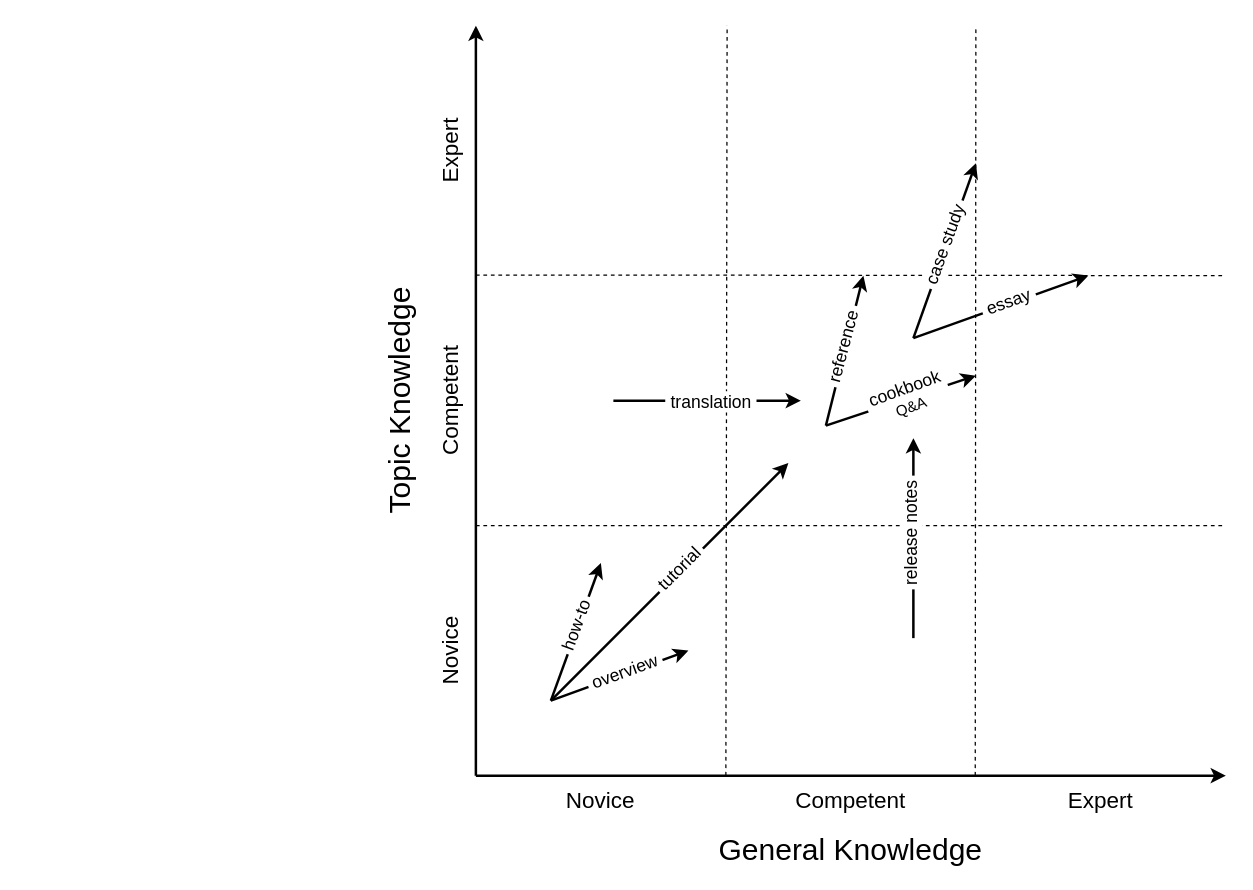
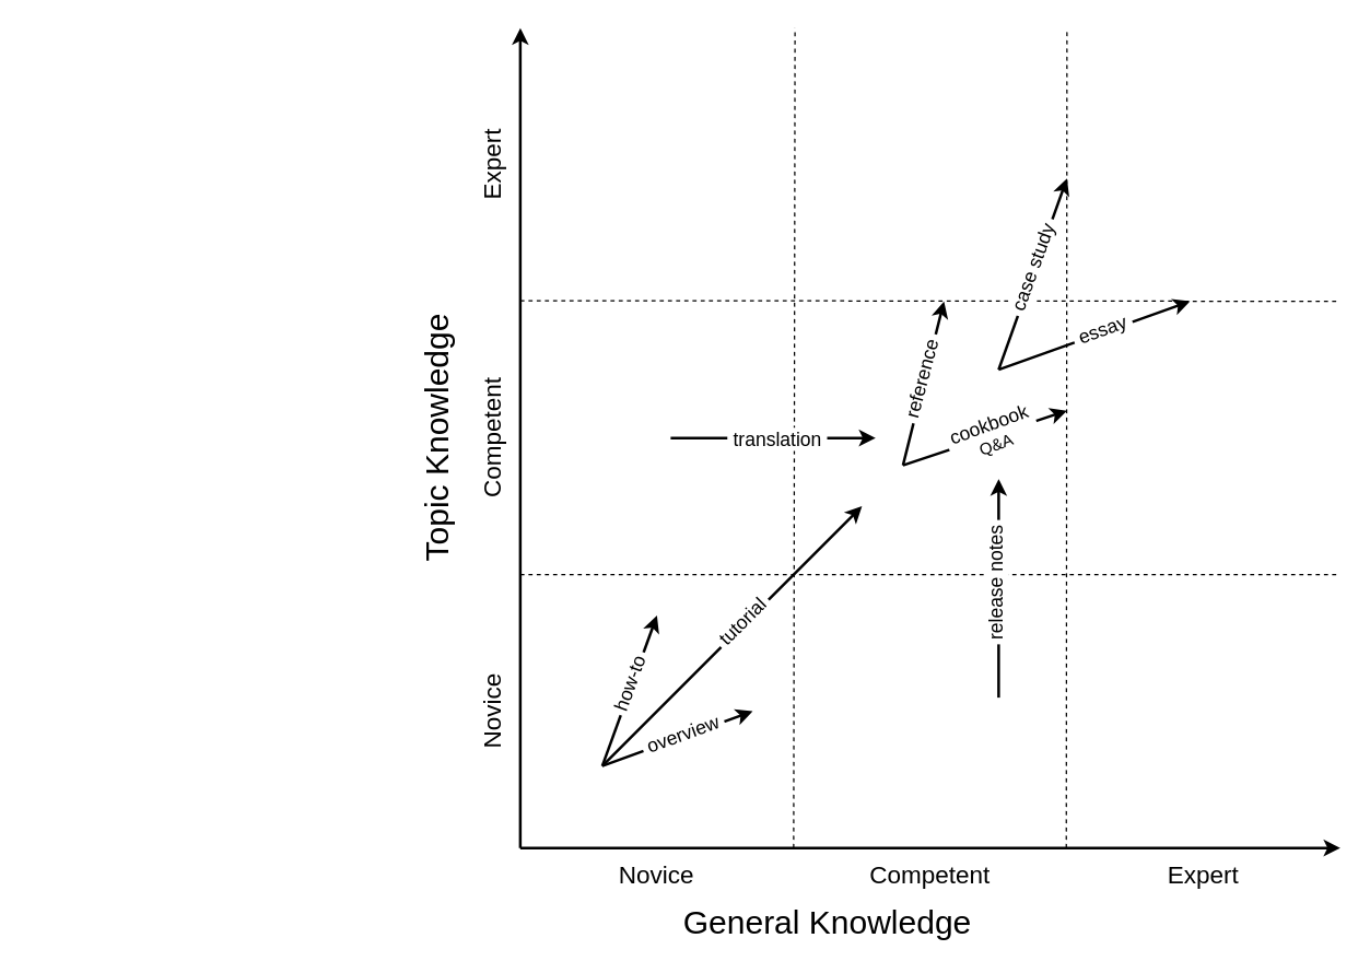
- <mxCell id="14" value="&lt;font style=&quot;font-size: 24px&quot;&gt;General Knowledge&lt;/font&gt;" style="text;html=1;strokeColor=none;fillColor=none;align=center;verticalAlign=middle;whiteSpace=wrap;rounded=0;" vertex="1" parent="1"><mxGeometry x="380" y="670" width="600" height="20" as="geometry" /></mxCell>
+ <mxCell id="14" value="&lt;font style=&quot;font-size: 24px&quot;&gt;General Knowledge&lt;/font&gt;" style="text;html=1;strokeColor=none;fillColor=none;align=center;verticalAlign=middle;whiteSpace=wrap;rounded=0;" vertex="1" parent="1"><mxGeometry x="305" y="665" width="600" height="20" as="geometry" /></mxCell>
